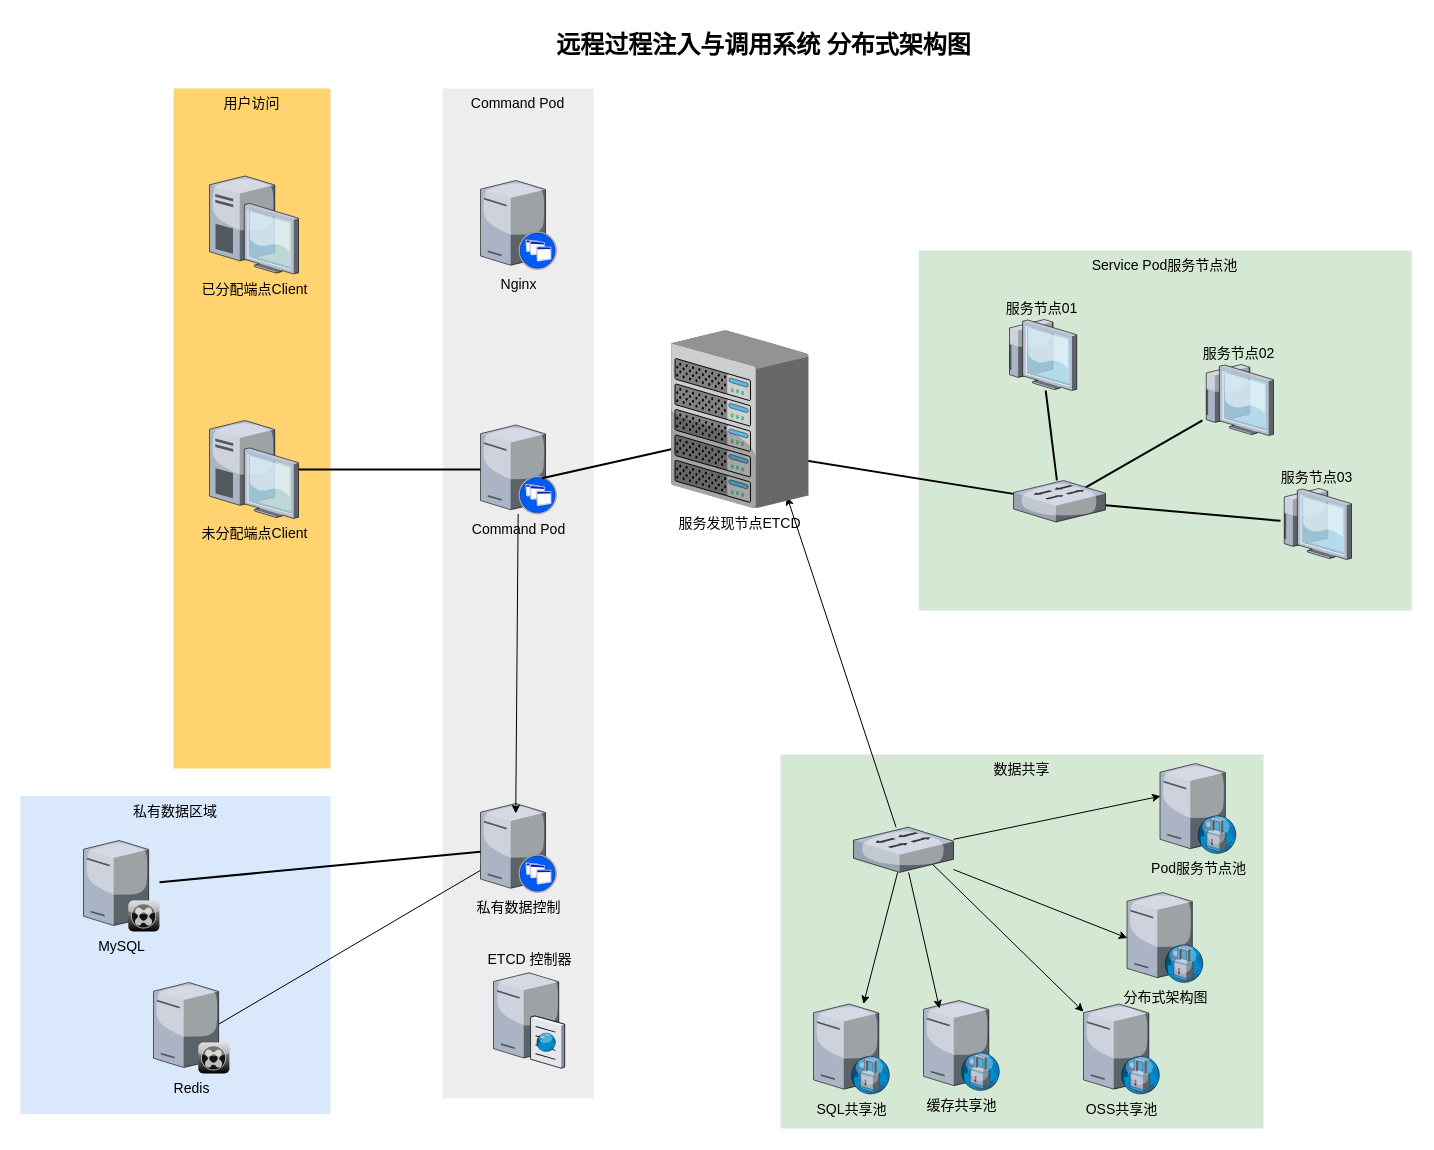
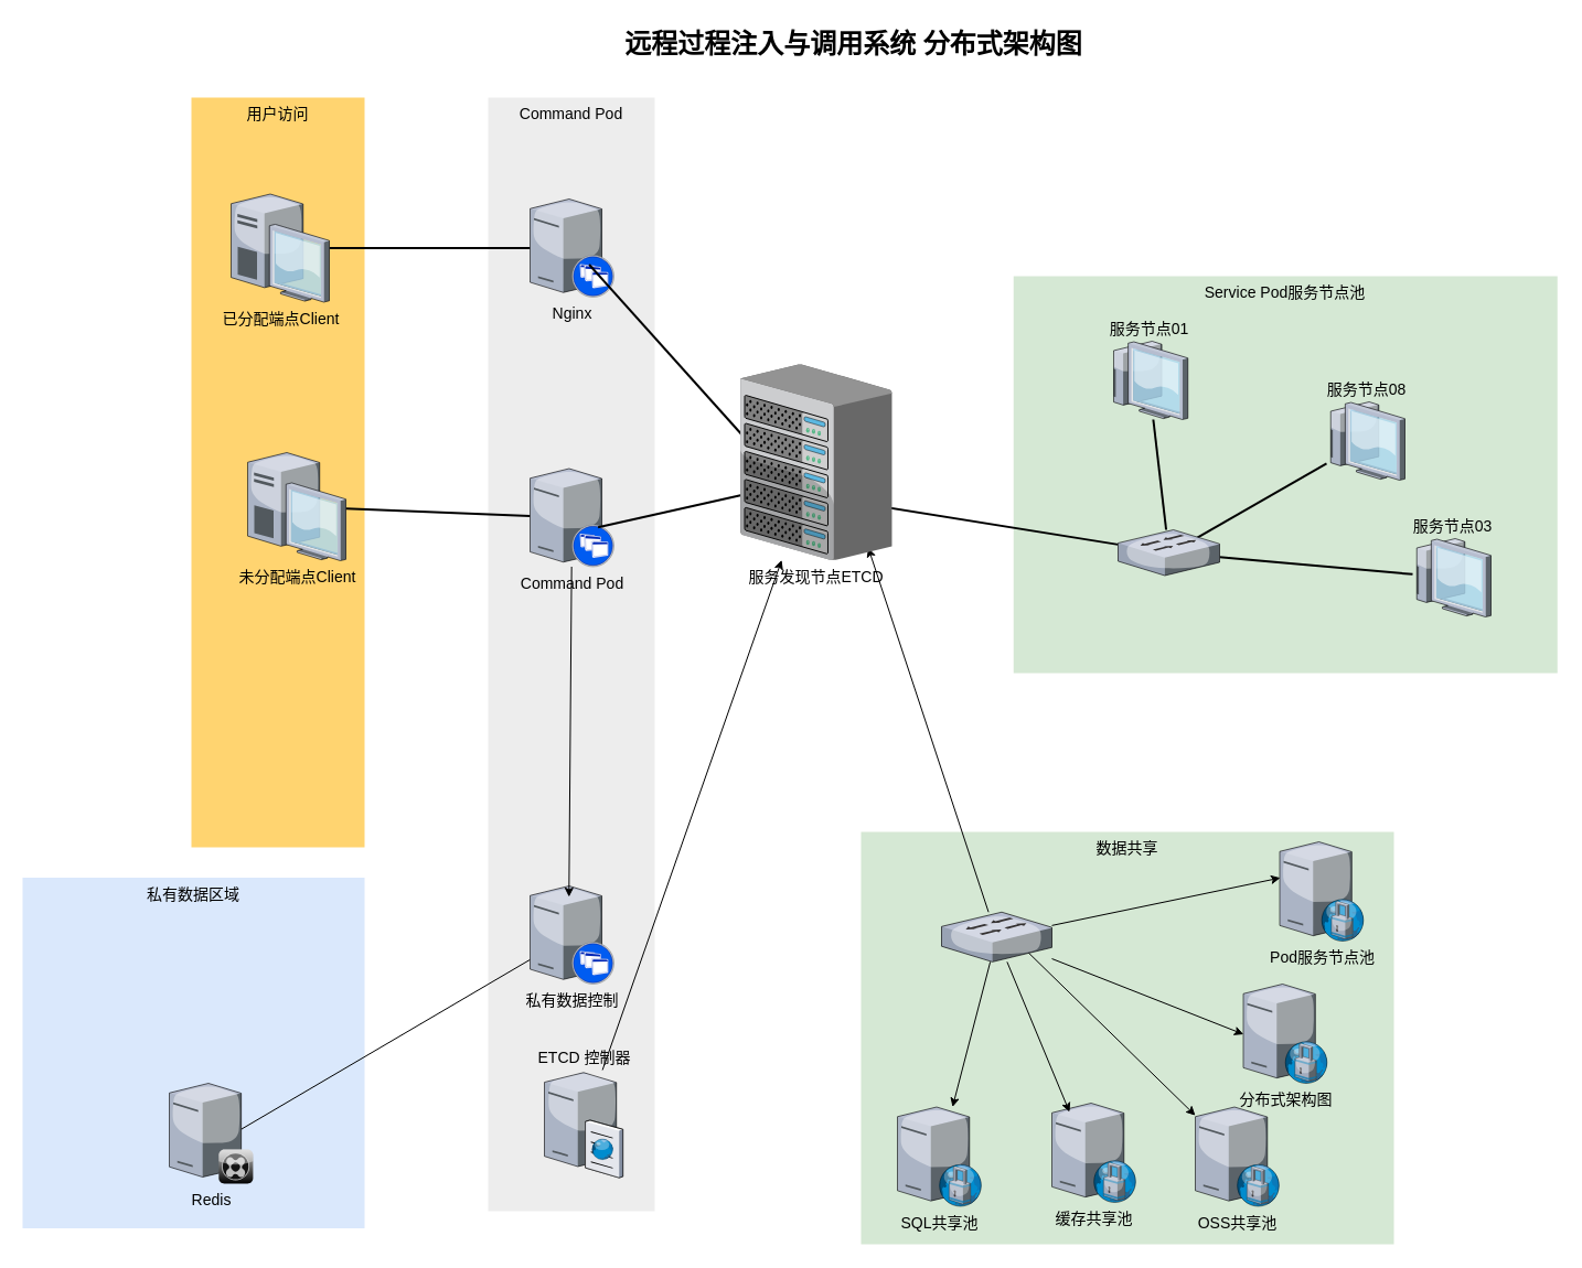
- <mxCell id="31" value="远程过程注入与调用系统 分布式架构图" style="text;strokeColor=none;fillColor=none;html=1;fontSize=24;fontStyle=1;verticalAlign=middle;align=center;" parent="1" vertex="1"><mxGeometry x="332" y="25" width="861" height="40" as="geometry" /></mxCell>
+ <mxCell id="31" value="远程过程注入与调用系统 分布式架构图" style="text;strokeColor=none;fillColor=none;html=1;fontSize=24;fontStyle=1;verticalAlign=middle;align=center;" parent="1" vertex="1"><mxGeometry x="342" y="20" width="861" height="40" as="geometry" /></mxCell>
+ <mxCell id="7" style="edgeStyle=none;rounded=0;html=1;startSize=10;endSize=10;jettySize=auto;orthogonalLoop=1;fontSize=14;endArrow=none;endFill=0;strokeWidth=2;" parent="1" source="8" target="13" edge="1"><mxGeometry relative="1" as="geometry" /></mxCell>
+ <mxCell id="22" style="edgeStyle=none;rounded=0;html=1;startSize=10;endSize=10;jettySize=auto;orthogonalLoop=1;fontSize=14;endArrow=none;endFill=0;strokeWidth=2;exitX=0.705;exitY=0.669;exitDx=0;exitDy=0;exitPerimeter=0;entryX=0.066;entryY=0.407;entryDx=0;entryDy=0;entryPerimeter=0;" parent="1" source="13" target="44" edge="1"><mxGeometry relative="1" as="geometry"><mxPoint x="677" y="400.388" as="sourcePoint" /><mxPoint x="713.198" y="559" as="targetPoint" /></mxGeometry></mxCell>
- <mxCell id="29" value="服务节点02" style="verticalLabelPosition=top;aspect=fixed;html=1;verticalAlign=bottom;strokeColor=none;shape=mxgraph.citrix.thin_client;fillColor=#66B2FF;gradientColor=#0066CC;fontSize=14;labelPosition=center;align=center;" parent="1" vertex="1"><mxGeometry x="1202" y="364" width="71" height="71" as="geometry" /></mxCell>
+ <mxCell id="29" value="服务节点08" style="verticalLabelPosition=top;aspect=fixed;html=1;verticalAlign=bottom;strokeColor=none;shape=mxgraph.citrix.thin_client;fillColor=#66B2FF;gradientColor=#0066CC;fontSize=14;labelPosition=center;align=center;" parent="1" vertex="1"><mxGeometry x="1202" y="364" width="71" height="71" as="geometry" /></mxCell>
- <mxCell id="30" value="服务节点01" style="verticalLabelPosition=top;aspect=fixed;html=1;verticalAlign=bottom;strokeColor=none;shape=mxgraph.citrix.thin_client;fillColor=#66B2FF;gradientColor=#0066CC;fontSize=14;labelPosition=center;align=center;" parent="1" vertex="1"><mxGeometry x="1005.25" y="319" width="71" height="71" as="geometry" /></mxCell>
+ <mxCell id="30" value="服务节点01" style="verticalLabelPosition=top;aspect=fixed;html=1;verticalAlign=bottom;strokeColor=none;shape=mxgraph.citrix.thin_client;fillColor=#66B2FF;gradientColor=#0066CC;fontSize=14;labelPosition=center;align=center;" parent="1" vertex="1"><mxGeometry x="1005.25" y="309" width="71" height="71" as="geometry" /></mxCell>
- <mxCell id="10" value="未分配端点Client" style="verticalLabelPosition=bottom;aspect=fixed;html=1;verticalAlign=top;strokeColor=none;shape=mxgraph.citrix.desktop;fillColor=#66B2FF;gradientColor=#0066CC;fontSize=14;" parent="1" vertex="1"><mxGeometry x="209" y="420" width="89" height="98" as="geometry" /></mxCell>
+ <mxCell id="10" value="未分配端点Client" style="verticalLabelPosition=bottom;aspect=fixed;html=1;verticalAlign=top;strokeColor=none;shape=mxgraph.citrix.desktop;fillColor=#66B2FF;gradientColor=#0066CC;fontSize=14;" parent="1" vertex="1"><mxGeometry x="224" y="410" width="89" height="98" as="geometry" /></mxCell>
+ <mxCell id="19" style="edgeStyle=none;rounded=0;orthogonalLoop=1;jettySize=auto;html=1;" edge="1" parent="1" source="20" target="44"><mxGeometry relative="1" as="geometry" /></mxCell>
- <mxCell id="17" style="edgeStyle=none;rounded=0;html=1;startSize=10;endSize=10;jettySize=auto;orthogonalLoop=1;fontSize=14;endArrow=none;endFill=0;strokeWidth=2;" parent="1" source="18" target="12" edge="1"><mxGeometry relative="1" as="geometry" /></mxCell>
- <mxCell id="18" value="MySQL" style="verticalLabelPosition=bottom;aspect=fixed;html=1;verticalAlign=top;strokeColor=none;shape=mxgraph.citrix.xenclient_synchronizer;fillColor=#CCCCCC;gradientColor=#000000;gradientDirection=south;fontSize=14;" parent="1" vertex="1"><mxGeometry x="83" y="840" width="76" height="91" as="geometry" /></mxCell>
- <mxCell id="34" value="缓存共享池" style="verticalLabelPosition=bottom;aspect=fixed;html=1;verticalAlign=top;strokeColor=none;shape=mxgraph.citrix.proxy_server;fillColor=#66B2FF;gradientColor=#0066CC;fontSize=14;" vertex="1" parent="1"><mxGeometry x="923" y="1000" width="76.5" height="90" as="geometry" /></mxCell>
+ <mxCell id="34" value="缓存共享池" style="verticalLabelPosition=bottom;aspect=fixed;html=1;verticalAlign=top;strokeColor=none;shape=mxgraph.citrix.proxy_server;fillColor=#66B2FF;gradientColor=#0066CC;fontSize=14;" vertex="1" parent="1"><mxGeometry x="953" y="1000" width="76.5" height="90" as="geometry" /></mxCell>
